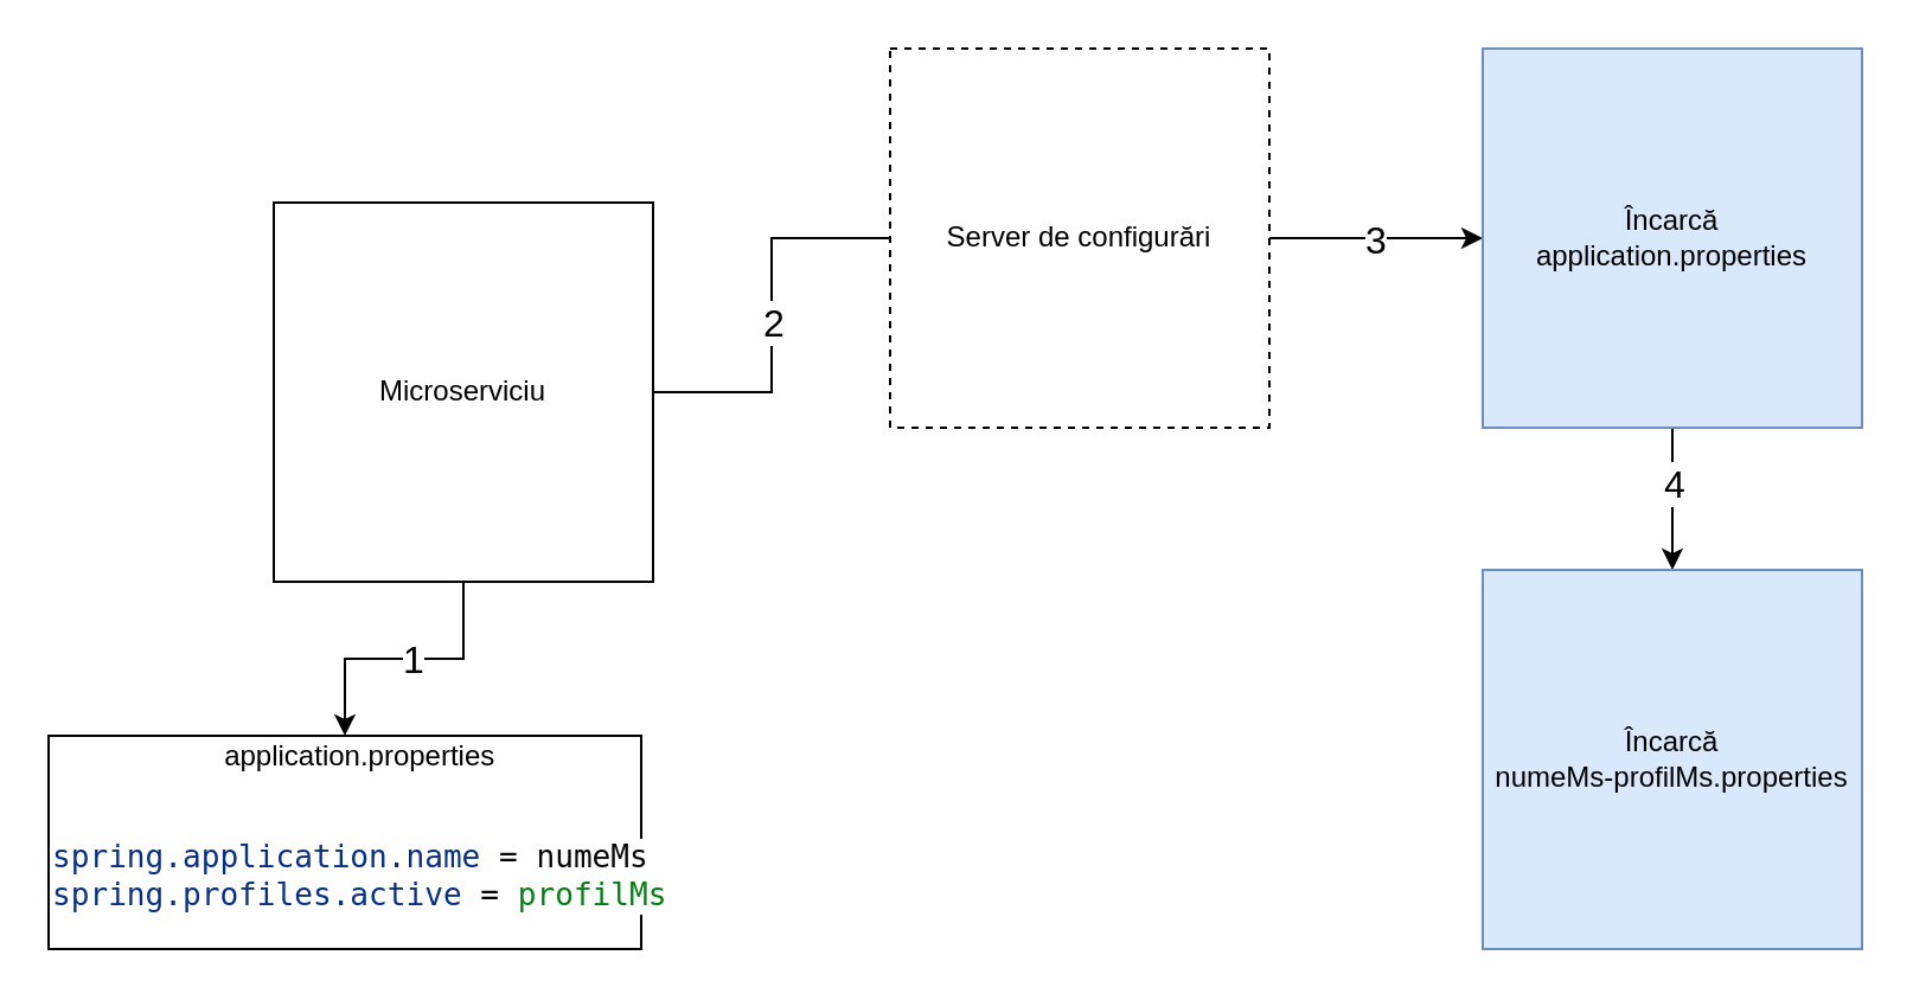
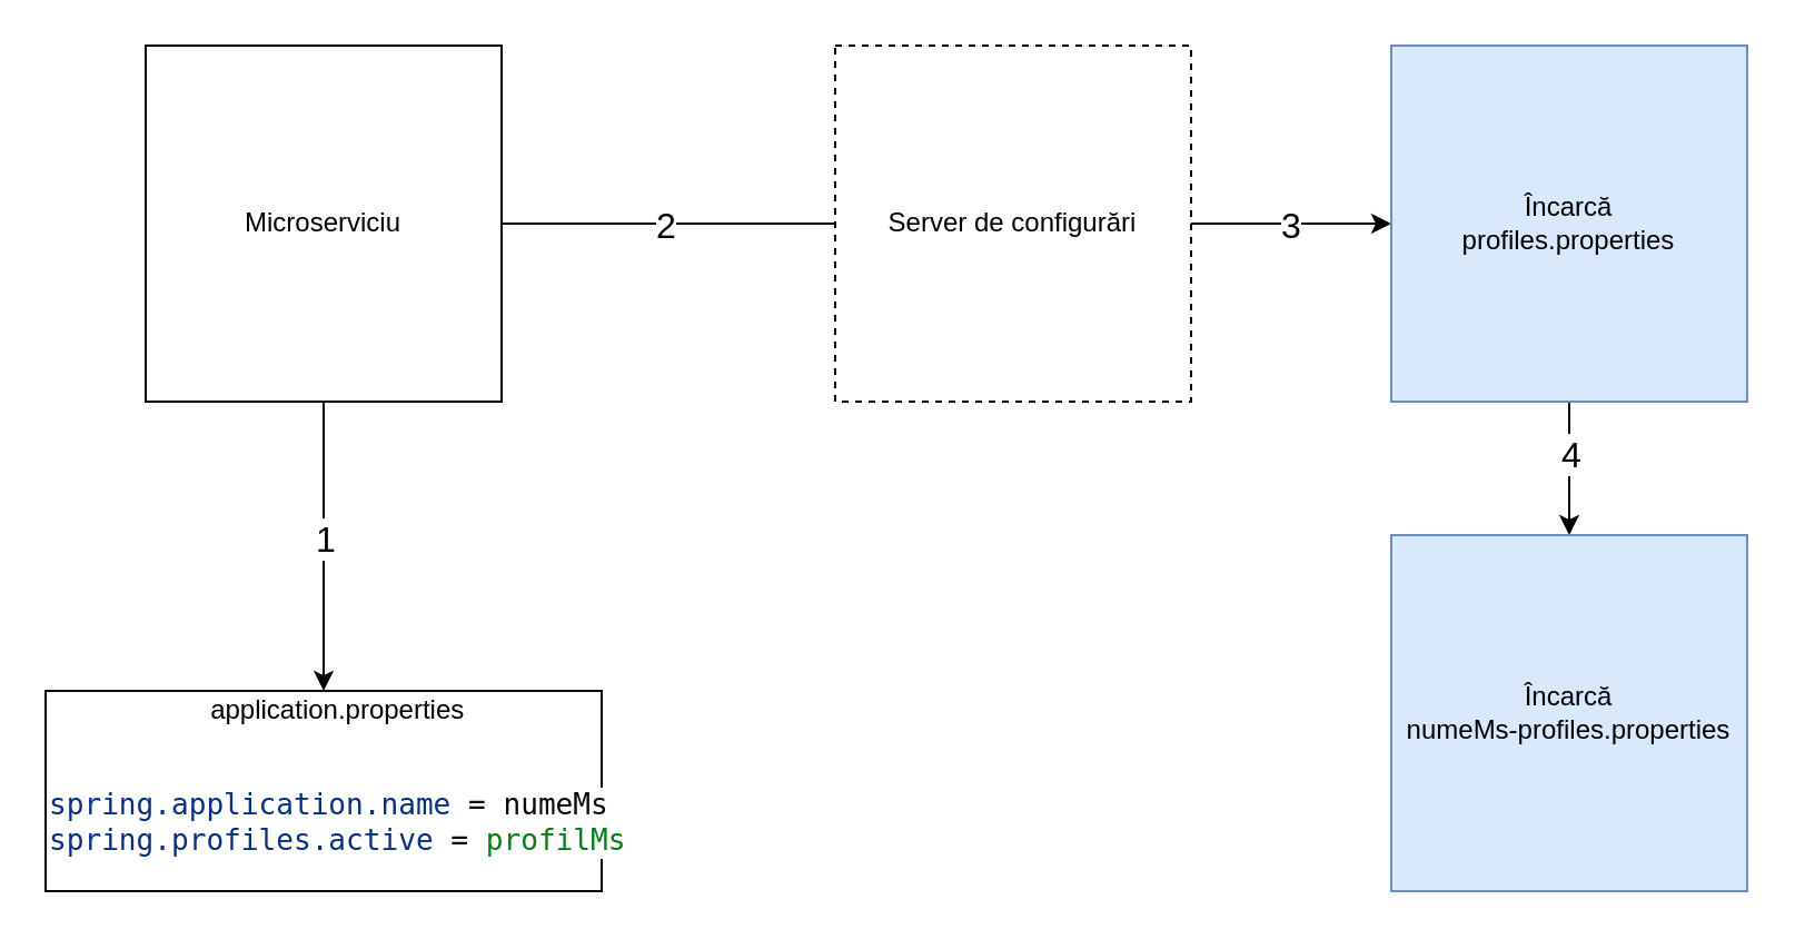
- <mxCell id="13" value="Încarcă &lt;br&gt;application.properties" style="whiteSpace=wrap;html=1;aspect=fixed;fillColor=#dae8fc;strokeColor=#6c8ebf;" vertex="1" parent="1"><mxGeometry x="625" y="20" width="160" height="160" as="geometry" /></mxCell>
+ <mxCell id="13" value="Încarcă &lt;br&gt;profiles.properties" style="whiteSpace=wrap;html=1;aspect=fixed;fillColor=#dae8fc;strokeColor=#6c8ebf;" vertex="1" parent="1"><mxGeometry x="625" y="20" width="160" height="160" as="geometry" /></mxCell>
- <mxCell id="6" value="Microserviciu" style="whiteSpace=wrap;html=1;aspect=fixed;" vertex="1" parent="1"><mxGeometry x="115" y="85" width="160" height="160" as="geometry" /></mxCell>
+ <mxCell id="6" value="Microserviciu" style="whiteSpace=wrap;html=1;aspect=fixed;" vertex="1" parent="1"><mxGeometry x="65" y="20" width="160" height="160" as="geometry" /></mxCell>
- <mxCell id="14" value="&lt;div&gt;Încarcă&lt;/div&gt;&lt;div&gt;numeMs-profilMs.properties&lt;/div&gt;" style="whiteSpace=wrap;html=1;aspect=fixed;fillColor=#dae8fc;strokeColor=#6c8ebf;" vertex="1" parent="1"><mxGeometry x="625" y="240" width="160" height="160" as="geometry" /></mxCell>
+ <mxCell id="14" value="&lt;div&gt;Încarcă&lt;/div&gt;&lt;div&gt;numeMs-profiles.properties&lt;/div&gt;" style="whiteSpace=wrap;html=1;aspect=fixed;fillColor=#dae8fc;strokeColor=#6c8ebf;" vertex="1" parent="1"><mxGeometry x="625" y="240" width="160" height="160" as="geometry" /></mxCell>
